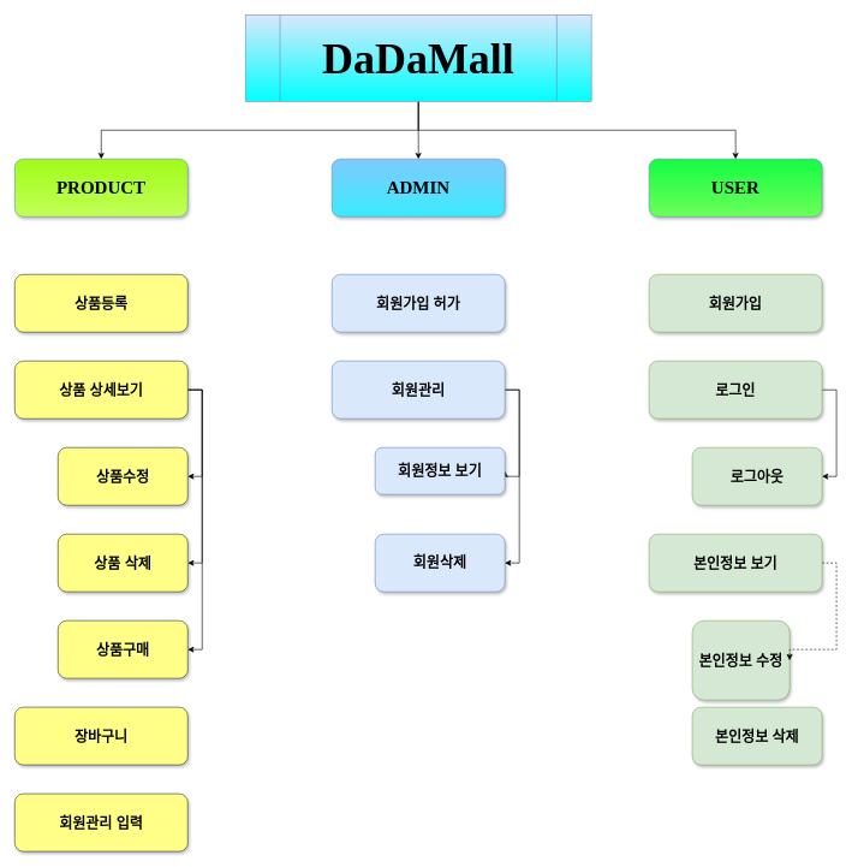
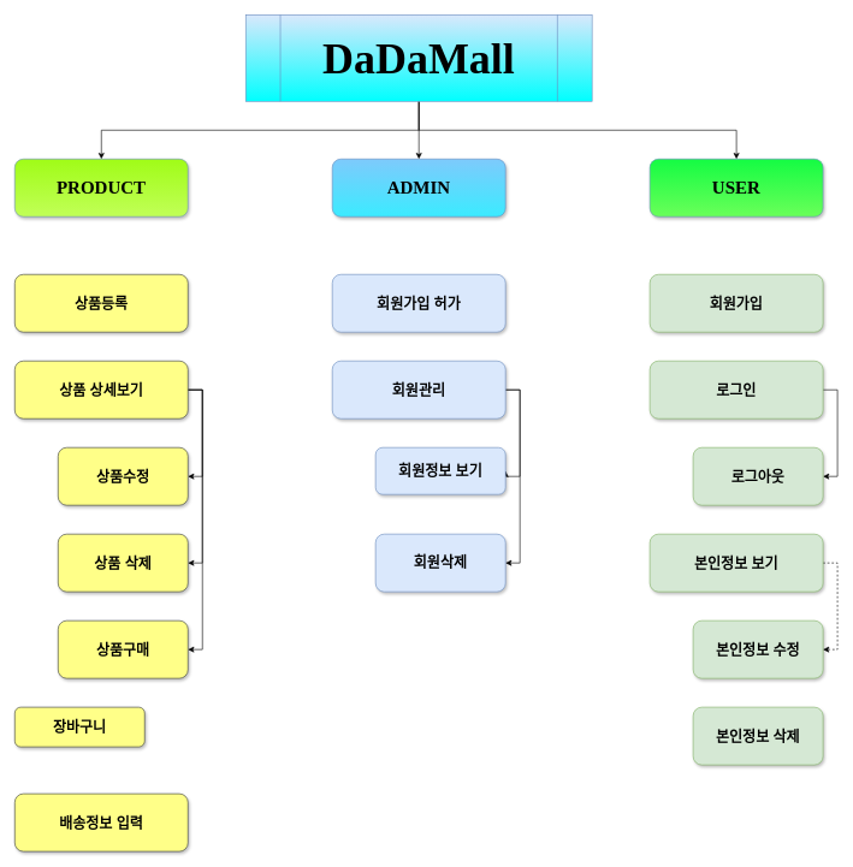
- <mxCell id="5" value="본인정보 수정" style="whiteSpace=wrap;html=1;rounded=1;shadow=1;strokeWidth=1;fontSize=20;align=center;fillColor=#d5e8d4;strokeColor=#82b366;fontStyle=1" parent="1" vertex="1"><mxGeometry x="960" y="860" width="135" height="110" as="geometry" /></mxCell>
+ <mxCell id="5" value="본인정보 수정" style="whiteSpace=wrap;html=1;rounded=1;shadow=1;strokeWidth=1;fontSize=20;align=center;fillColor=#d5e8d4;strokeColor=#82b366;fontStyle=1" parent="1" vertex="1"><mxGeometry x="960" y="860" width="180" height="80" as="geometry" /></mxCell>
- <mxCell id="21" value="장바구니" style="whiteSpace=wrap;html=1;rounded=1;shadow=1;strokeWidth=1;fontSize=20;align=center;fillColor=#ffff88;strokeColor=#36393d;fillStyle=auto;fontStyle=1" parent="1" vertex="1"><mxGeometry x="20" y="980" width="240" height="80" as="geometry" /></mxCell>
+ <mxCell id="21" value="장바구니" style="whiteSpace=wrap;html=1;rounded=1;shadow=1;strokeWidth=1;fontSize=20;align=center;fillColor=#ffff88;strokeColor=#36393d;fillStyle=auto;fontStyle=1" parent="1" vertex="1"><mxGeometry x="20" y="980" width="180" height="55" as="geometry" /></mxCell>
- <mxCell id="17" value="회원관리 입력" style="whiteSpace=wrap;html=1;rounded=1;shadow=1;strokeWidth=1;fontSize=20;align=center;fillColor=#ffff88;strokeColor=#36393d;fillStyle=auto;fontStyle=1" parent="1" vertex="1"><mxGeometry x="20" y="1100" width="240" height="80" as="geometry" /></mxCell>
+ <mxCell id="17" value="배송정보 입력" style="whiteSpace=wrap;html=1;rounded=1;shadow=1;strokeWidth=1;fontSize=20;align=center;fillColor=#ffff88;strokeColor=#36393d;fillStyle=auto;fontStyle=1" parent="1" vertex="1"><mxGeometry x="20" y="1100" width="240" height="80" as="geometry" /></mxCell>
